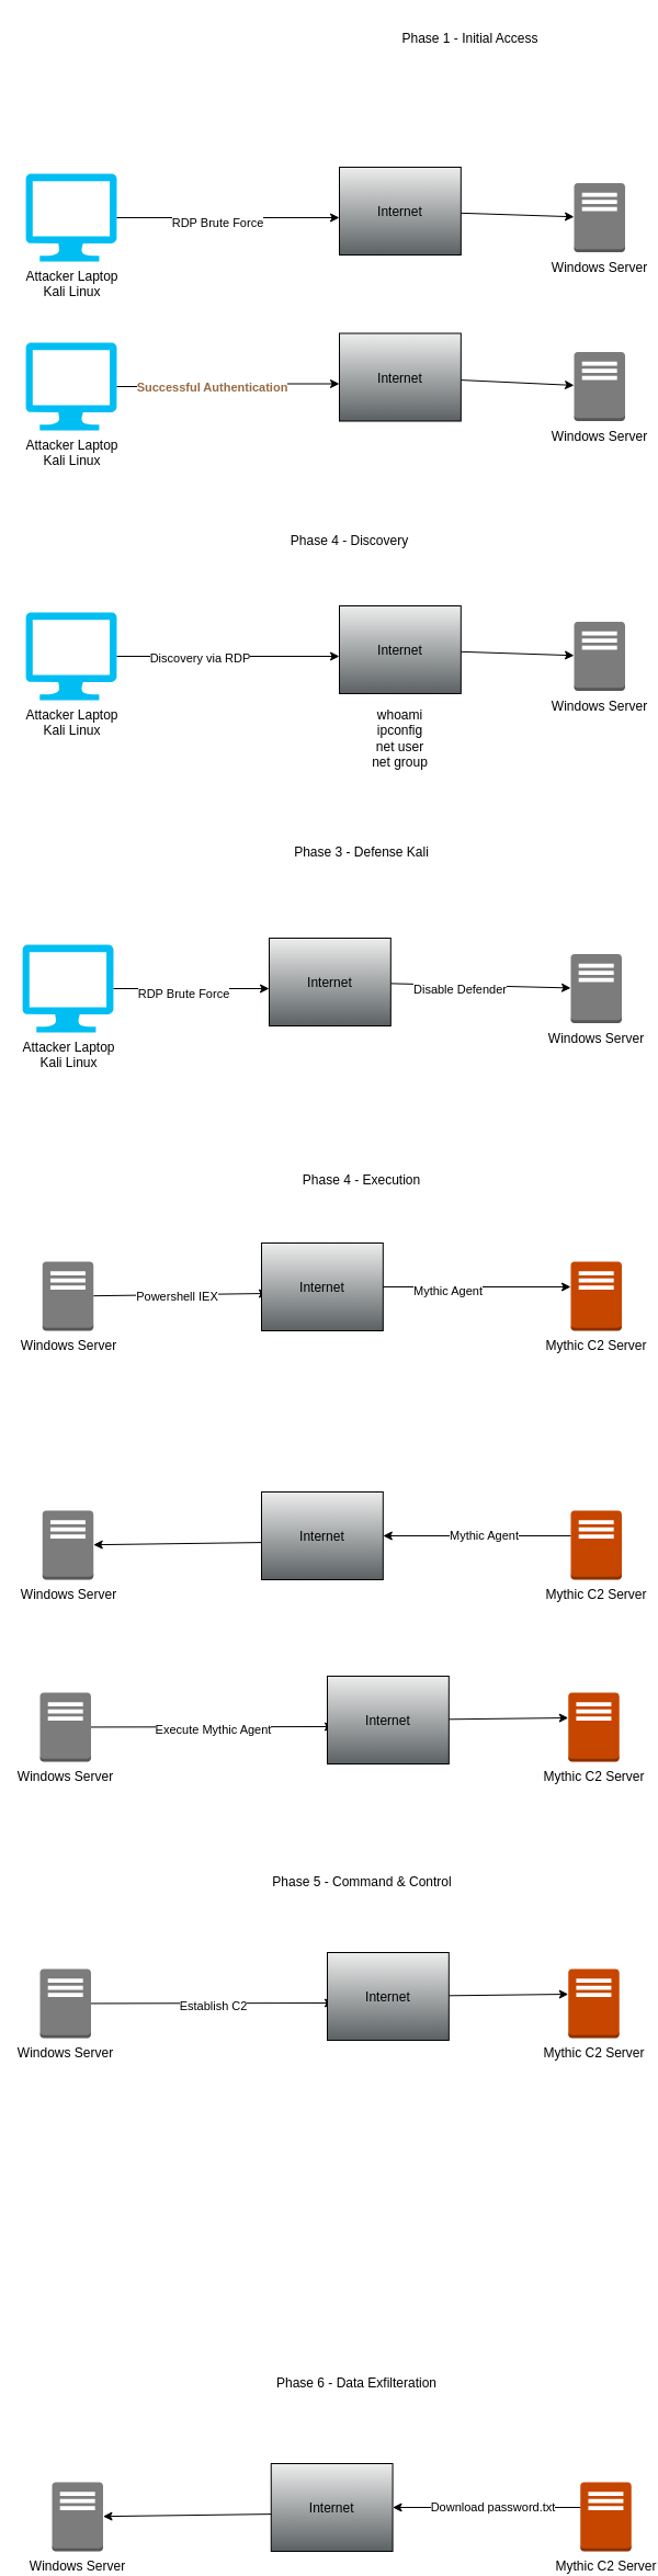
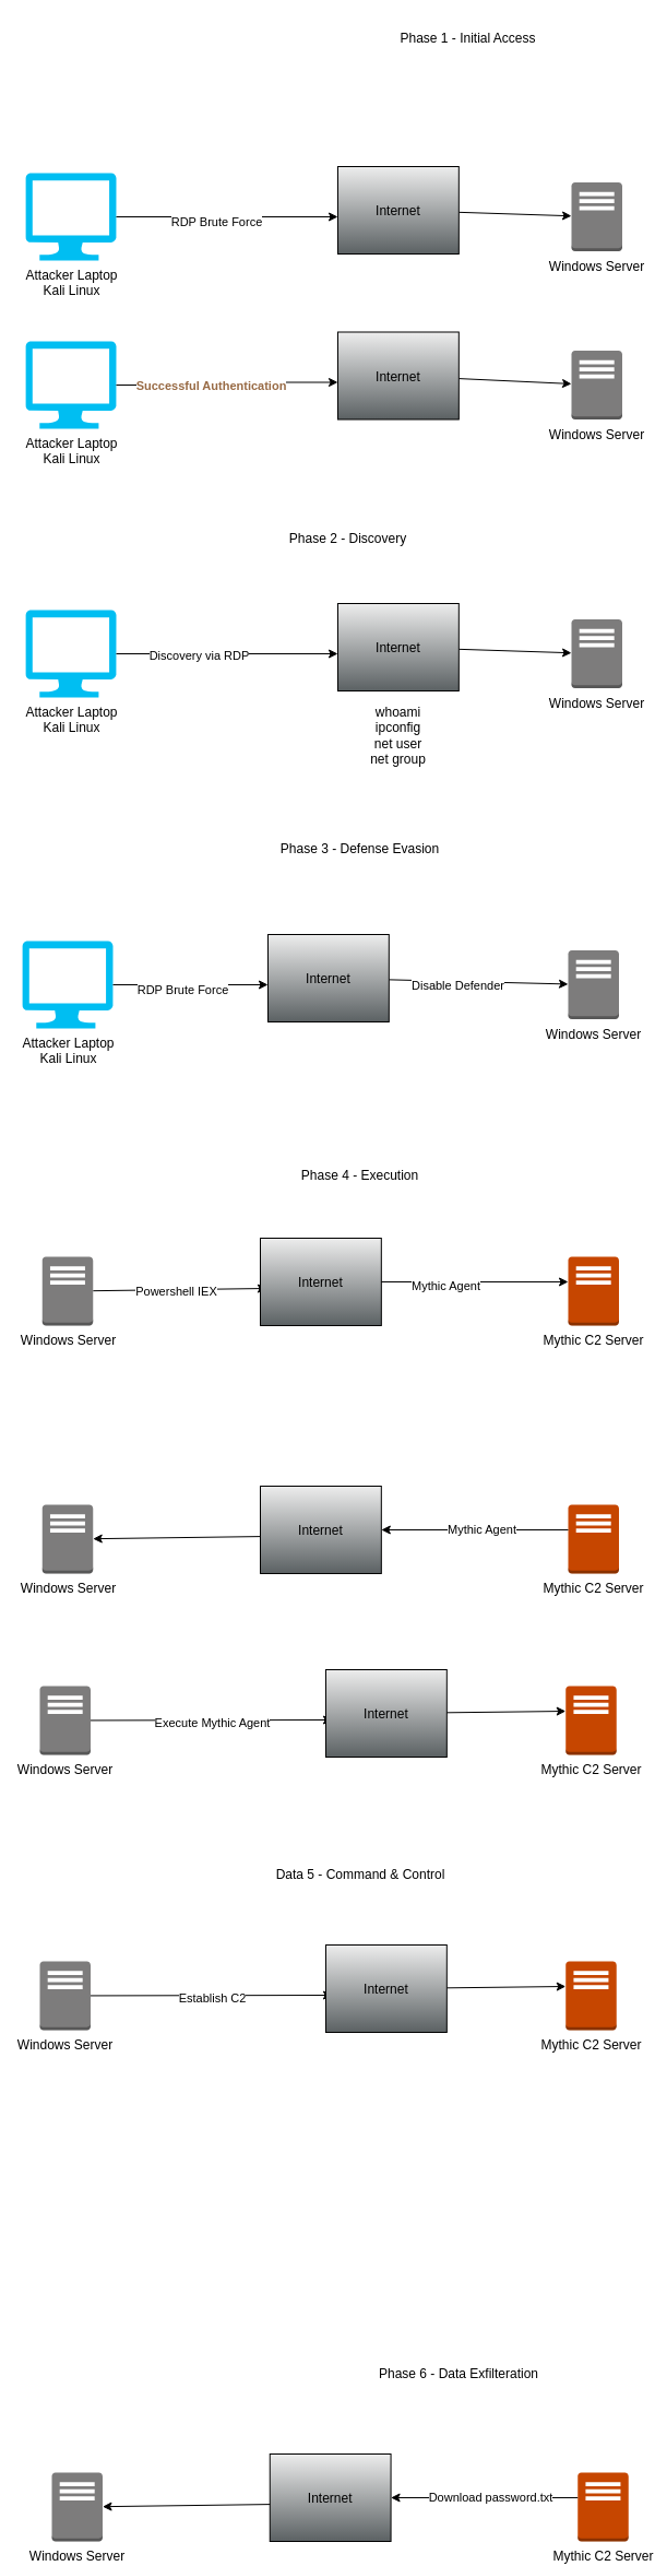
- <mxCell id="15" value="Phase 4 - Discovery" style="text;html=1;align=center;verticalAlign=middle;whiteSpace=wrap;rounded=0;" vertex="1" parent="1"><mxGeometry x="252.11" y="478" width="132.59" height="30" as="geometry" /></mxCell>
+ <mxCell id="15" value="Phase 2 - Discovery" style="text;html=1;align=center;verticalAlign=middle;whiteSpace=wrap;rounded=0;" vertex="1" parent="1"><mxGeometry x="252.11" y="478" width="132.59" height="30" as="geometry" /></mxCell>
- <mxCell id="23" value="Phase 3 - Defense Kali" style="text;html=1;align=center;verticalAlign=middle;whiteSpace=wrap;rounded=0;" vertex="1" parent="1"><mxGeometry x="247.14" y="762" width="164.68" height="30" as="geometry" /></mxCell>
+ <mxCell id="23" value="Phase 3 - Defense Evasion" style="text;html=1;align=center;verticalAlign=middle;whiteSpace=wrap;rounded=0;" vertex="1" parent="1"><mxGeometry x="247.14" y="762" width="164.68" height="30" as="geometry" /></mxCell>
- <mxCell id="51" value="Phase 5 - Command &amp;amp; Control" style="text;html=1;align=center;verticalAlign=middle;whiteSpace=wrap;rounded=0;" vertex="1" parent="1"><mxGeometry x="239.64" y="1701" width="179.68" height="30" as="geometry" /></mxCell>
+ <mxCell id="51" value="Data 5 - Command &amp;amp; Control" style="text;html=1;align=center;verticalAlign=middle;whiteSpace=wrap;rounded=0;" vertex="1" parent="1"><mxGeometry x="239.64" y="1701" width="179.68" height="30" as="geometry" /></mxCell>
- <mxCell id="58" value="Phase 6 - Data Exfilteration" style="text;html=1;align=center;verticalAlign=middle;whiteSpace=wrap;rounded=0;" vertex="1" parent="1"><mxGeometry x="235" y="2158" width="179.68" height="30" as="geometry" /></mxCell>
+ <mxCell id="58" value="Phase 6 - Data Exfilteration" style="text;html=1;align=center;verticalAlign=middle;whiteSpace=wrap;rounded=0;" vertex="1" parent="1"><mxGeometry x="330" y="2158" width="179.68" height="30" as="geometry" /></mxCell>
